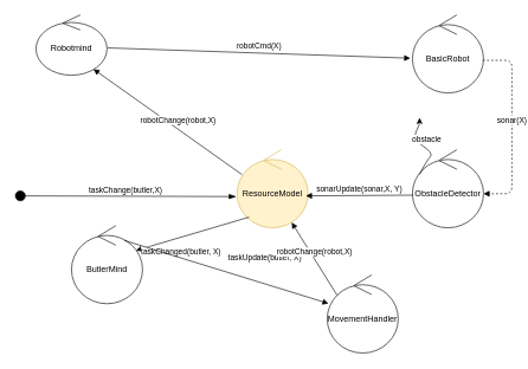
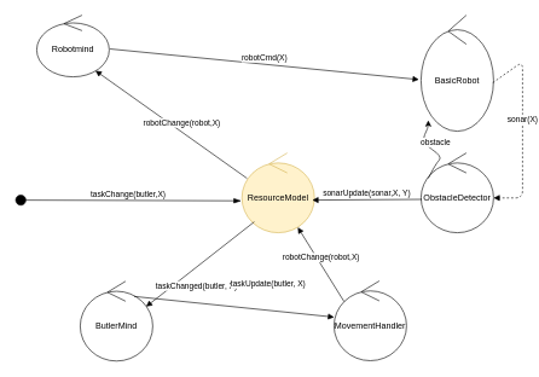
- <mxCell id="2" value="BasicRobot" style="ellipse;shape=umlControl;whiteSpace=wrap;html=1;" vertex="1" parent="1"><mxGeometry x="580" y="20.5" width="100" height="110" as="geometry" /></mxCell>
+ <mxCell id="2" value="BasicRobot" style="ellipse;shape=umlControl;whiteSpace=wrap;html=1;" vertex="1" parent="1"><mxGeometry x="580" y="20.5" width="100" height="160" as="geometry" /></mxCell>
- <mxCell id="6" value="ButlerMind" style="ellipse;shape=umlControl;whiteSpace=wrap;html=1;" vertex="1" parent="1"><mxGeometry x="100" y="317.5" width="100" height="110" as="geometry" /></mxCell>
+ <mxCell id="6" value="ButlerMind" style="ellipse;shape=umlControl;whiteSpace=wrap;html=1;" vertex="1" parent="1"><mxGeometry x="110" y="387.5" width="100" height="110" as="geometry" /></mxCell>
